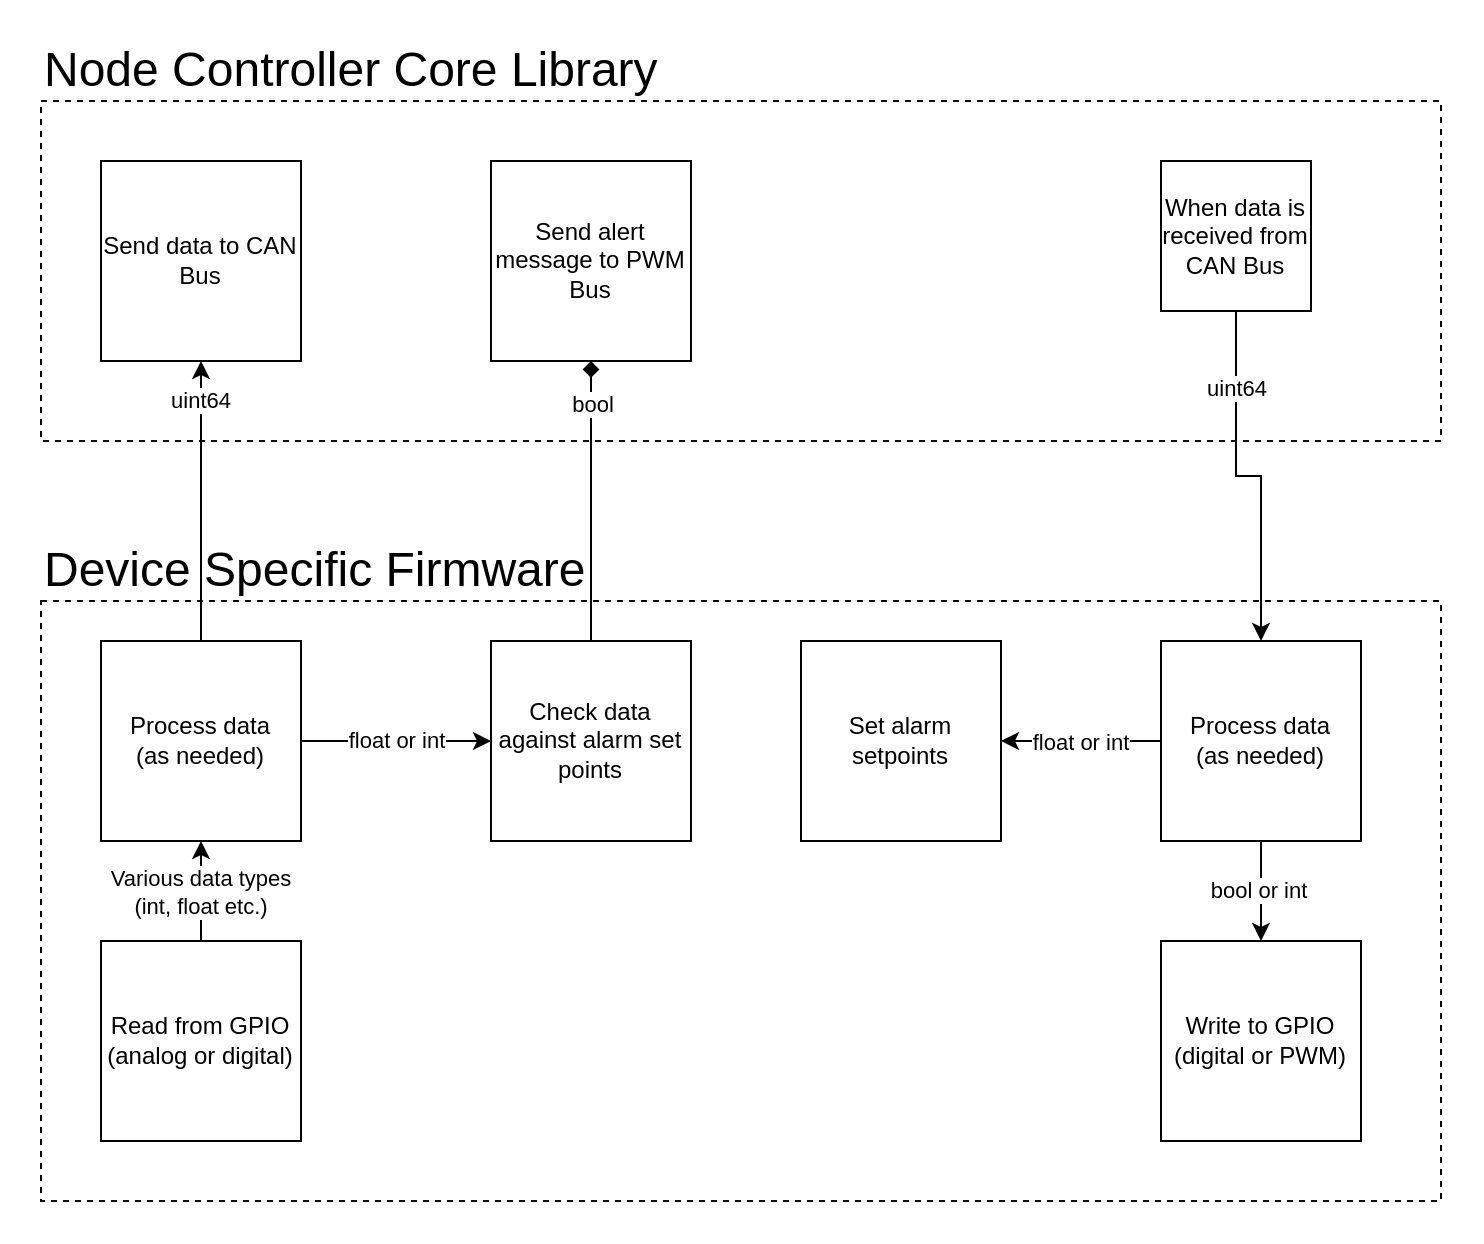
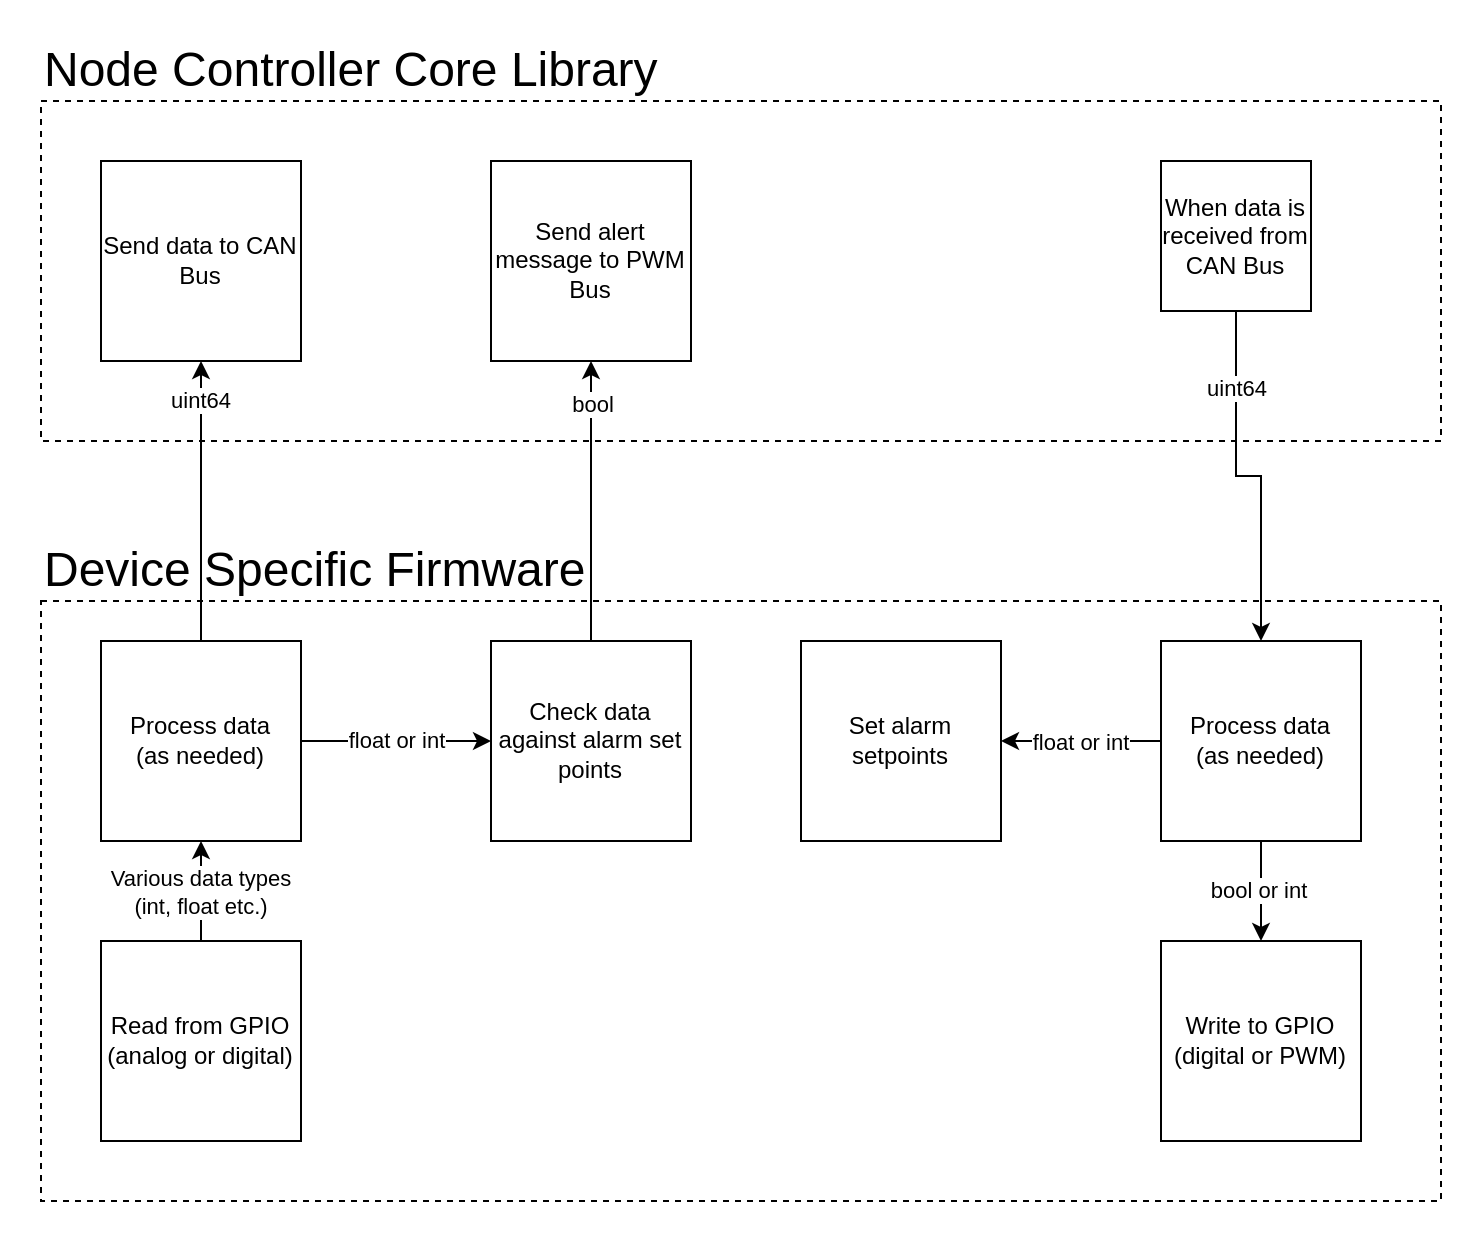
- <mxCell id="20" style="edgeStyle=orthogonalEdgeStyle;rounded=0;orthogonalLoop=1;jettySize=auto;html=1;endArrow=diamond;" edge="1" parent="1" source="22" target="23"><mxGeometry relative="1" as="geometry" /></mxCell>
+ <mxCell id="20" style="edgeStyle=orthogonalEdgeStyle;rounded=0;orthogonalLoop=1;jettySize=auto;html=1;" edge="1" parent="1" source="22" target="23"><mxGeometry relative="1" as="geometry" /></mxCell>
